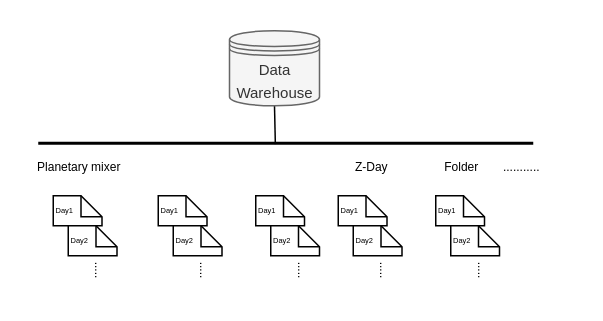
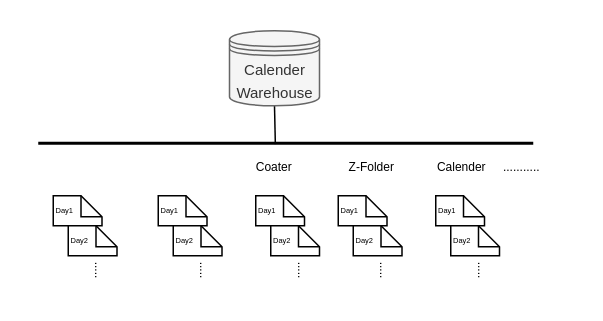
- <mxCell id="3" value="&lt;font style=&quot;font-size: 10px&quot;&gt;Data Warehouse&lt;/font&gt;" style="shape=datastore;whiteSpace=wrap;html=1;fillColor=#f5f5f5;strokeColor=#666666;fontColor=#333333;" vertex="1" parent="1"><mxGeometry x="152.5" y="20" width="60" height="50" as="geometry" /></mxCell>
+ <mxCell id="3" value="&lt;font style=&quot;font-size: 10px&quot;&gt;Calender Warehouse&lt;/font&gt;" style="shape=datastore;whiteSpace=wrap;html=1;fillColor=#f5f5f5;strokeColor=#666666;fontColor=#333333;" vertex="1" parent="1"><mxGeometry x="152.5" y="20" width="60" height="50" as="geometry" /></mxCell>
- <mxCell id="5" value="&lt;font style=&quot;font-size: 8px&quot;&gt;Planetary mixer&lt;/font&gt;" style="text;html=1;strokeColor=none;fillColor=none;align=center;verticalAlign=middle;whiteSpace=wrap;rounded=0;" vertex="1" parent="1"><mxGeometry x="20" y="100" width="65" height="20" as="geometry" /></mxCell>
+ <mxCell id="6" value="&lt;span style=&quot;font-size: 8px&quot;&gt;Coater&lt;/span&gt;" style="text;html=1;strokeColor=none;fillColor=none;align=center;verticalAlign=middle;whiteSpace=wrap;rounded=0;" vertex="1" parent="1"><mxGeometry x="150" y="100" width="65" height="20" as="geometry" /></mxCell>
- <mxCell id="7" value="&lt;span style=&quot;font-size: 8px&quot;&gt;Z-Day&lt;/span&gt;" style="text;html=1;strokeColor=none;fillColor=none;align=center;verticalAlign=middle;whiteSpace=wrap;rounded=0;" vertex="1" parent="1"><mxGeometry x="215" y="100" width="65" height="20" as="geometry" /></mxCell>
+ <mxCell id="7" value="&lt;span style=&quot;font-size: 8px&quot;&gt;Z-Folder&lt;/span&gt;" style="text;html=1;strokeColor=none;fillColor=none;align=center;verticalAlign=middle;whiteSpace=wrap;rounded=0;" vertex="1" parent="1"><mxGeometry x="215" y="100" width="65" height="20" as="geometry" /></mxCell>
- <mxCell id="8" value="&lt;span style=&quot;font-size: 8px&quot;&gt;Folder&lt;/span&gt;" style="text;html=1;strokeColor=none;fillColor=none;align=center;verticalAlign=middle;whiteSpace=wrap;rounded=0;" vertex="1" parent="1"><mxGeometry x="275" y="100" width="65" height="20" as="geometry" /></mxCell>
+ <mxCell id="8" value="&lt;span style=&quot;font-size: 8px&quot;&gt;Calender&lt;/span&gt;" style="text;html=1;strokeColor=none;fillColor=none;align=center;verticalAlign=middle;whiteSpace=wrap;rounded=0;" vertex="1" parent="1"><mxGeometry x="275" y="100" width="65" height="20" as="geometry" /></mxCell>
